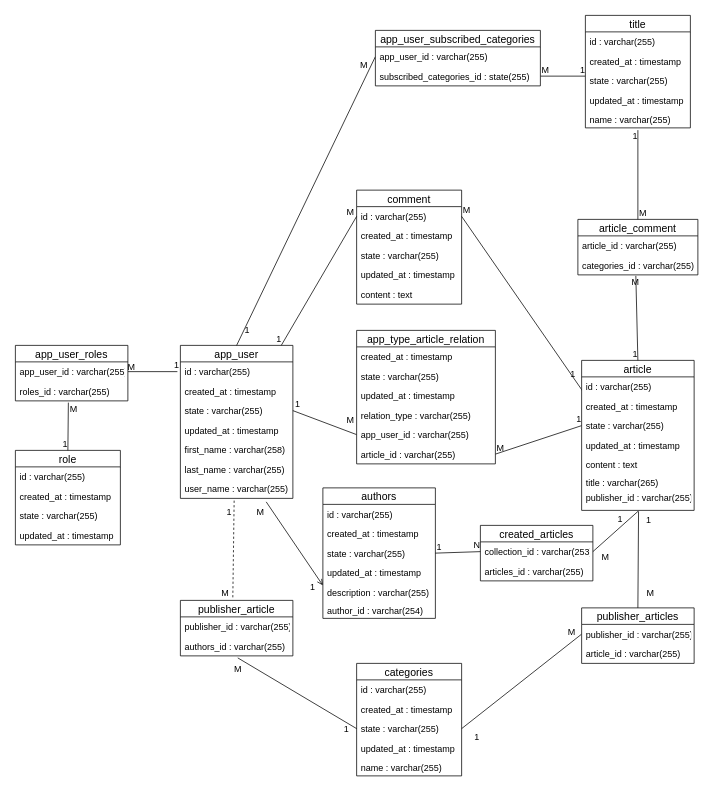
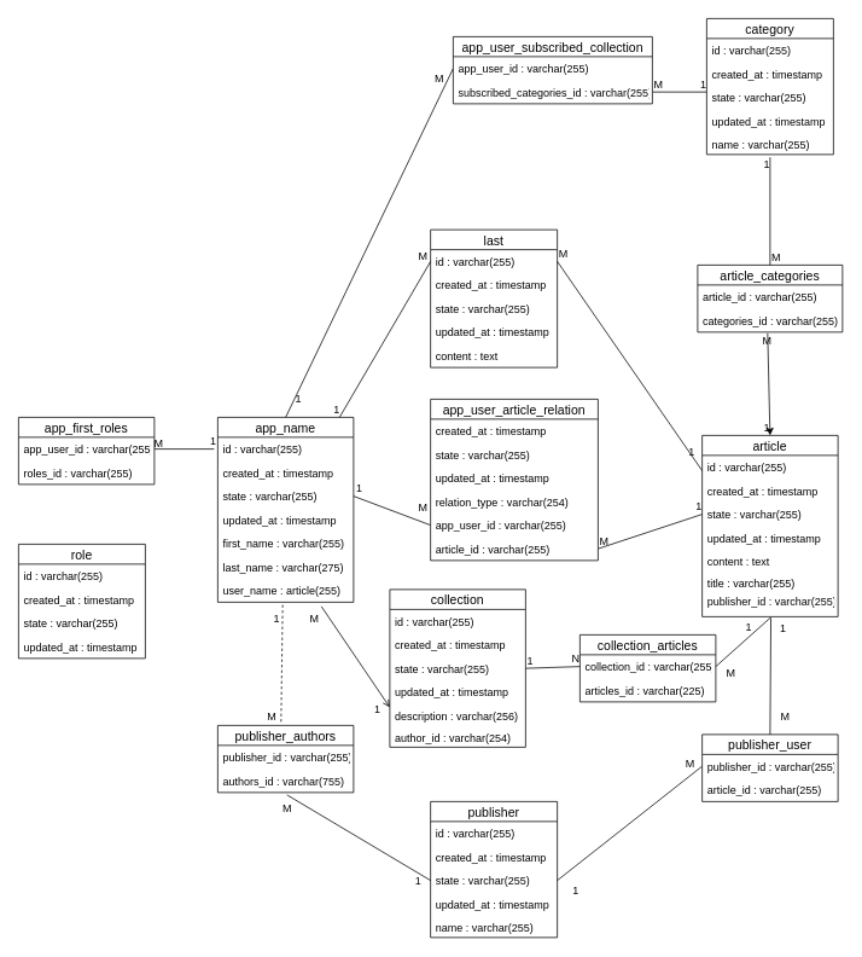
- <mxCell id="58" value="title" style="swimlane;fontStyle=0;childLayout=stackLayout;horizontal=1;startSize=22;fillColor=none;horizontalStack=0;resizeParent=1;resizeParentMax=0;resizeLast=0;collapsible=1;marginBottom=0;swimlaneFillColor=#ffffff;align=center;fontSize=14;" parent="1" vertex="1"><mxGeometry x="780" y="20" width="140" height="150" as="geometry"><mxRectangle x="200" y="200" width="70" height="22" as="alternateBounds" /></mxGeometry></mxCell>
+ <mxCell id="58" value="category" style="swimlane;fontStyle=0;childLayout=stackLayout;horizontal=1;startSize=22;fillColor=none;horizontalStack=0;resizeParent=1;resizeParentMax=0;resizeLast=0;collapsible=1;marginBottom=0;swimlaneFillColor=#ffffff;align=center;fontSize=14;" parent="1" vertex="1"><mxGeometry x="780" y="20" width="140" height="150" as="geometry"><mxRectangle x="200" y="200" width="70" height="22" as="alternateBounds" /></mxGeometry></mxCell>
- <mxCell id="70" value="app_user_subscribed_categories" style="swimlane;fontStyle=0;childLayout=stackLayout;horizontal=1;startSize=22;fillColor=none;horizontalStack=0;resizeParent=1;resizeParentMax=0;resizeLast=0;collapsible=1;marginBottom=0;swimlaneFillColor=#ffffff;align=center;fontSize=14;" parent="1" vertex="1"><mxGeometry x="500" y="40" width="220" height="74" as="geometry"><mxRectangle x="200" y="200" width="70" height="22" as="alternateBounds" /></mxGeometry></mxCell>
+ <mxCell id="70" value="app_user_subscribed_collection" style="swimlane;fontStyle=0;childLayout=stackLayout;horizontal=1;startSize=22;fillColor=none;horizontalStack=0;resizeParent=1;resizeParentMax=0;resizeLast=0;collapsible=1;marginBottom=0;swimlaneFillColor=#ffffff;align=center;fontSize=14;" parent="1" vertex="1"><mxGeometry x="500" y="40" width="220" height="74" as="geometry"><mxRectangle x="200" y="200" width="70" height="22" as="alternateBounds" /></mxGeometry></mxCell>
- <mxCell id="72" value="subscribed_categories_id : state(255)" style="text;strokeColor=none;fillColor=none;spacingLeft=4;spacingRight=4;overflow=hidden;rotatable=0;points=[[0,0.5],[1,0.5]];portConstraint=eastwest;fontSize=12;" parent="70" vertex="1"><mxGeometry y="48" width="220" height="26" as="geometry" /></mxCell>
+ <mxCell id="72" value="subscribed_categories_id : varchar(255)" style="text;strokeColor=none;fillColor=none;spacingLeft=4;spacingRight=4;overflow=hidden;rotatable=0;points=[[0,0.5],[1,0.5]];portConstraint=eastwest;fontSize=12;" parent="70" vertex="1"><mxGeometry y="48" width="220" height="26" as="geometry" /></mxCell>
- <mxCell id="2" value="comment" style="swimlane;fontStyle=0;childLayout=stackLayout;horizontal=1;startSize=22;fillColor=none;horizontalStack=0;resizeParent=1;resizeParentMax=0;resizeLast=0;collapsible=1;marginBottom=0;swimlaneFillColor=#ffffff;align=center;fontSize=14;" parent="1" vertex="1"><mxGeometry x="475" y="253" width="140" height="152" as="geometry"><mxRectangle x="200" y="200" width="70" height="22" as="alternateBounds" /></mxGeometry></mxCell>
+ <mxCell id="2" value="last" style="swimlane;fontStyle=0;childLayout=stackLayout;horizontal=1;startSize=22;fillColor=none;horizontalStack=0;resizeParent=1;resizeParentMax=0;resizeLast=0;collapsible=1;marginBottom=0;swimlaneFillColor=#ffffff;align=center;fontSize=14;" parent="1" vertex="1"><mxGeometry x="475" y="253" width="140" height="152" as="geometry"><mxRectangle x="200" y="200" width="70" height="22" as="alternateBounds" /></mxGeometry></mxCell>
- <mxCell id="73" value="article_comment" style="swimlane;fontStyle=0;childLayout=stackLayout;horizontal=1;startSize=22;fillColor=none;horizontalStack=0;resizeParent=1;resizeParentMax=0;resizeLast=0;collapsible=1;marginBottom=0;swimlaneFillColor=#ffffff;align=center;fontSize=14;" parent="1" vertex="1"><mxGeometry x="770" y="292" width="160" height="74" as="geometry"><mxRectangle x="200" y="200" width="70" height="22" as="alternateBounds" /></mxGeometry></mxCell>
+ <mxCell id="73" value="article_categories" style="swimlane;fontStyle=0;childLayout=stackLayout;horizontal=1;startSize=22;fillColor=none;horizontalStack=0;resizeParent=1;resizeParentMax=0;resizeLast=0;collapsible=1;marginBottom=0;swimlaneFillColor=#ffffff;align=center;fontSize=14;" parent="1" vertex="1"><mxGeometry x="770" y="292" width="160" height="74" as="geometry"><mxRectangle x="200" y="200" width="70" height="22" as="alternateBounds" /></mxGeometry></mxCell>
- <mxCell id="95" value="app_type_article_relation" style="swimlane;fontStyle=0;childLayout=stackLayout;horizontal=1;startSize=22;fillColor=none;horizontalStack=0;resizeParent=1;resizeParentMax=0;resizeLast=0;collapsible=1;marginBottom=0;swimlaneFillColor=#ffffff;align=center;fontSize=14;" parent="1" vertex="1"><mxGeometry x="475" y="440" width="185" height="178" as="geometry"><mxRectangle x="200" y="200" width="70" height="22" as="alternateBounds" /></mxGeometry></mxCell>
+ <mxCell id="95" value="app_user_article_relation" style="swimlane;fontStyle=0;childLayout=stackLayout;horizontal=1;startSize=22;fillColor=none;horizontalStack=0;resizeParent=1;resizeParentMax=0;resizeLast=0;collapsible=1;marginBottom=0;swimlaneFillColor=#ffffff;align=center;fontSize=14;" parent="1" vertex="1"><mxGeometry x="475" y="440" width="185" height="178" as="geometry"><mxRectangle x="200" y="200" width="70" height="22" as="alternateBounds" /></mxGeometry></mxCell>
- <mxCell id="84" value="app_user_roles" style="swimlane;fontStyle=0;childLayout=stackLayout;horizontal=1;startSize=22;fillColor=none;horizontalStack=0;resizeParent=1;resizeParentMax=0;resizeLast=0;collapsible=1;marginBottom=0;swimlaneFillColor=#ffffff;align=center;fontSize=14;" parent="1" vertex="1"><mxGeometry x="20" y="460" width="150" height="74" as="geometry"><mxRectangle x="200" y="200" width="70" height="22" as="alternateBounds" /></mxGeometry></mxCell>
+ <mxCell id="84" value="app_first_roles" style="swimlane;fontStyle=0;childLayout=stackLayout;horizontal=1;startSize=22;fillColor=none;horizontalStack=0;resizeParent=1;resizeParentMax=0;resizeLast=0;collapsible=1;marginBottom=0;swimlaneFillColor=#ffffff;align=center;fontSize=14;" parent="1" vertex="1"><mxGeometry x="20" y="460" width="150" height="74" as="geometry"><mxRectangle x="200" y="200" width="70" height="22" as="alternateBounds" /></mxGeometry></mxCell>
- <mxCell id="14" value="app_user" style="swimlane;fontStyle=0;childLayout=stackLayout;horizontal=1;startSize=22;fillColor=none;horizontalStack=0;resizeParent=1;resizeParentMax=0;resizeLast=0;collapsible=1;marginBottom=0;swimlaneFillColor=#ffffff;align=center;fontSize=14;verticalAlign=middle;" parent="1" vertex="1"><mxGeometry y="460" width="150" height="204" as="geometry" x="240"><mxRectangle x="200" y="200" width="70" height="22" as="alternateBounds" /></mxGeometry></mxCell>
+ <mxCell id="14" value="app_name" style="swimlane;fontStyle=0;childLayout=stackLayout;horizontal=1;startSize=22;fillColor=none;horizontalStack=0;resizeParent=1;resizeParentMax=0;resizeLast=0;collapsible=1;marginBottom=0;swimlaneFillColor=#ffffff;align=center;fontSize=14;verticalAlign=middle;" parent="1" vertex="1"><mxGeometry y="460" width="150" height="204" as="geometry" x="240"><mxRectangle x="200" y="200" width="70" height="22" as="alternateBounds" /></mxGeometry></mxCell>
- <mxCell id="64" value="" style="endArrow=none;html=1;rounded=0;exitX=0.483;exitY=1.051;exitDx=0;exitDy=0;exitPerimeter=0;entryX=0.5;entryY=0;entryDx=0;entryDy=0;" parent="1" source="75" target="76" edge="1"><mxGeometry relative="1" as="geometry"><mxPoint x="810" y="430" as="sourcePoint" /><mxPoint x="970" y="430" as="targetPoint" /></mxGeometry></mxCell>
+ <mxCell id="64" value="" style="endArrow=classic;html=1;rounded=0;exitX=0.483;exitY=1.051;exitDx=0;exitDy=0;exitPerimeter=0;entryX=0.5;entryY=0;entryDx=0;entryDy=0;" parent="1" source="75" target="76" edge="1"><mxGeometry relative="1" as="geometry"><mxPoint x="810" y="430" as="sourcePoint" /><mxPoint x="970" y="430" as="targetPoint" /></mxGeometry></mxCell>
- <mxCell id="99" value="relation_type : varchar(255)" style="text;strokeColor=none;fillColor=none;spacingLeft=4;spacingRight=4;overflow=hidden;rotatable=0;points=[[0,0.5],[1,0.5]];portConstraint=eastwest;fontSize=12;" vertex="1" parent="95"><mxGeometry y="100" width="185" height="26" as="geometry" /></mxCell>
+ <mxCell id="99" value="relation_type : varchar(254)" style="text;strokeColor=none;fillColor=none;spacingLeft=4;spacingRight=4;overflow=hidden;rotatable=0;points=[[0,0.5],[1,0.5]];portConstraint=eastwest;fontSize=12;" vertex="1" parent="95"><mxGeometry y="100" width="185" height="26" as="geometry" /></mxCell>
- <mxCell id="49" value="" style="endArrow=none;html=1;rounded=0;exitX=0.471;exitY=1.09;exitDx=0;exitDy=0;exitPerimeter=0;entryX=0.5;entryY=0;entryDx=0;entryDy=0;" parent="1" source="86" target="87" edge="1"><mxGeometry relative="1" as="geometry"><mxPoint x="270" y="850" as="sourcePoint" /><mxPoint x="430" y="850" as="targetPoint" /></mxGeometry></mxCell>
- <mxCell id="50" value="M" style="resizable=0;html=1;align=left;verticalAlign=bottom;" parent="49" connectable="0" vertex="1"><mxGeometry x="-1" relative="1" as="geometry"><mxPoint y="16.66" as="offset" /></mxGeometry></mxCell>
- <mxCell id="51" value="1" style="resizable=0;html=1;align=right;verticalAlign=bottom;" parent="49" connectable="0" vertex="1"><mxGeometry x="1" relative="1" as="geometry" /></mxCell>
- <mxCell id="19" value="first_name : varchar(258)" style="text;strokeColor=none;fillColor=none;spacingLeft=4;spacingRight=4;overflow=hidden;rotatable=0;points=[[0,0.5],[1,0.5]];portConstraint=eastwest;fontSize=12;verticalAlign=top;" parent="14" vertex="1"><mxGeometry y="126" width="150" height="26" as="geometry" /></mxCell>
+ <mxCell id="19" value="first_name : varchar(255)" style="text;strokeColor=none;fillColor=none;spacingLeft=4;spacingRight=4;overflow=hidden;rotatable=0;points=[[0,0.5],[1,0.5]];portConstraint=eastwest;fontSize=12;verticalAlign=top;" parent="14" vertex="1"><mxGeometry y="126" width="150" height="26" as="geometry" /></mxCell>
- <mxCell id="20" value="last_name : varchar(255)" style="text;strokeColor=none;fillColor=none;spacingLeft=4;spacingRight=4;overflow=hidden;rotatable=0;points=[[0,0.5],[1,0.5]];portConstraint=eastwest;fontSize=12;verticalAlign=top;" parent="14" vertex="1"><mxGeometry y="152" width="150" height="26" as="geometry" /></mxCell>
+ <mxCell id="20" value="last_name : varchar(275)" style="text;strokeColor=none;fillColor=none;spacingLeft=4;spacingRight=4;overflow=hidden;rotatable=0;points=[[0,0.5],[1,0.5]];portConstraint=eastwest;fontSize=12;verticalAlign=top;" parent="14" vertex="1"><mxGeometry y="152" width="150" height="26" as="geometry" /></mxCell>
- <mxCell id="82" value="title : varchar(265)" style="text;strokeColor=none;fillColor=none;spacingLeft=4;spacingRight=4;overflow=hidden;rotatable=0;points=[[0,0.5],[1,0.5]];portConstraint=eastwest;fontSize=12;verticalAlign=top;" parent="76" vertex="1"><mxGeometry y="150" width="150" height="20" as="geometry" /></mxCell>
+ <mxCell id="82" value="title : varchar(255)" style="text;strokeColor=none;fillColor=none;spacingLeft=4;spacingRight=4;overflow=hidden;rotatable=0;points=[[0,0.5],[1,0.5]];portConstraint=eastwest;fontSize=12;verticalAlign=top;" parent="76" vertex="1"><mxGeometry y="150" width="150" height="20" as="geometry" /></mxCell>
- <mxCell id="21" value="user_name : varchar(255)" style="text;strokeColor=none;fillColor=none;spacingLeft=4;spacingRight=4;overflow=hidden;rotatable=0;points=[[0,0.5],[1,0.5]];portConstraint=eastwest;fontSize=12;verticalAlign=top;" parent="14" vertex="1"><mxGeometry y="178" width="150" height="26" as="geometry" /></mxCell>
+ <mxCell id="21" value="user_name : article(255)" style="text;strokeColor=none;fillColor=none;spacingLeft=4;spacingRight=4;overflow=hidden;rotatable=0;points=[[0,0.5],[1,0.5]];portConstraint=eastwest;fontSize=12;verticalAlign=top;" parent="14" vertex="1"><mxGeometry y="178" width="150" height="26" as="geometry" /></mxCell>
- <mxCell id="108" value="authors" style="swimlane;fontStyle=0;childLayout=stackLayout;horizontal=1;startSize=22;fillColor=none;horizontalStack=0;resizeParent=1;resizeParentMax=0;resizeLast=0;collapsible=1;marginBottom=0;swimlaneFillColor=#ffffff;align=center;fontSize=14;" vertex="1" parent="1"><mxGeometry x="430" y="650" width="150" height="174" as="geometry"><mxRectangle x="200" y="200" width="70" height="22" as="alternateBounds" /></mxGeometry></mxCell>
+ <mxCell id="108" value="collection" style="swimlane;fontStyle=0;childLayout=stackLayout;horizontal=1;startSize=22;fillColor=none;horizontalStack=0;resizeParent=1;resizeParentMax=0;resizeLast=0;collapsible=1;marginBottom=0;swimlaneFillColor=#ffffff;align=center;fontSize=14;" vertex="1" parent="1"><mxGeometry x="430" y="650" width="150" height="174" as="geometry"><mxRectangle x="200" y="200" width="70" height="22" as="alternateBounds" /></mxGeometry></mxCell>
- <mxCell id="102" value="created_articles" style="swimlane;fontStyle=0;childLayout=stackLayout;horizontal=1;startSize=22;fillColor=none;horizontalStack=0;resizeParent=1;resizeParentMax=0;resizeLast=0;collapsible=1;marginBottom=0;swimlaneFillColor=#ffffff;align=center;fontSize=14;" vertex="1" parent="1"><mxGeometry x="640" y="700" width="150" height="74" as="geometry"><mxRectangle x="200" y="200" width="70" height="22" as="alternateBounds" /></mxGeometry></mxCell>
+ <mxCell id="102" value="collection_articles" style="swimlane;fontStyle=0;childLayout=stackLayout;horizontal=1;startSize=22;fillColor=none;horizontalStack=0;resizeParent=1;resizeParentMax=0;resizeLast=0;collapsible=1;marginBottom=0;swimlaneFillColor=#ffffff;align=center;fontSize=14;" vertex="1" parent="1"><mxGeometry x="640" y="700" width="150" height="74" as="geometry"><mxRectangle x="200" y="200" width="70" height="22" as="alternateBounds" /></mxGeometry></mxCell>
- <mxCell id="103" value="collection_id : varchar(253)" style="text;strokeColor=none;fillColor=none;spacingLeft=4;spacingRight=4;overflow=hidden;rotatable=0;points=[[0,0.5],[1,0.5]];portConstraint=eastwest;fontSize=12;" vertex="1" parent="102"><mxGeometry y="22" width="150" height="26" as="geometry" /></mxCell>
+ <mxCell id="103" value="collection_id : varchar(255)" style="text;strokeColor=none;fillColor=none;spacingLeft=4;spacingRight=4;overflow=hidden;rotatable=0;points=[[0,0.5],[1,0.5]];portConstraint=eastwest;fontSize=12;" vertex="1" parent="102"><mxGeometry y="22" width="150" height="26" as="geometry" /></mxCell>
- <mxCell id="104" value="articles_id : varchar(255)" style="text;strokeColor=none;fillColor=none;spacingLeft=4;spacingRight=4;overflow=hidden;rotatable=0;points=[[0,0.5],[1,0.5]];portConstraint=eastwest;fontSize=12;" vertex="1" parent="102"><mxGeometry y="48" width="150" height="26" as="geometry" /></mxCell>
+ <mxCell id="104" value="articles_id : varchar(225)" style="text;strokeColor=none;fillColor=none;spacingLeft=4;spacingRight=4;overflow=hidden;rotatable=0;points=[[0,0.5],[1,0.5]];portConstraint=eastwest;fontSize=12;" vertex="1" parent="102"><mxGeometry y="48" width="150" height="26" as="geometry" /></mxCell>
- <mxCell id="113" value="description : varchar(255)" style="text;strokeColor=none;fillColor=none;spacingLeft=4;spacingRight=4;overflow=hidden;rotatable=0;points=[[0,0.5],[1,0.5]];portConstraint=eastwest;fontSize=12;verticalAlign=top;" vertex="1" parent="108"><mxGeometry y="126" width="150" height="24" as="geometry" /></mxCell>
+ <mxCell id="113" value="description : varchar(256)" style="text;strokeColor=none;fillColor=none;spacingLeft=4;spacingRight=4;overflow=hidden;rotatable=0;points=[[0,0.5],[1,0.5]];portConstraint=eastwest;fontSize=12;verticalAlign=top;" vertex="1" parent="108"><mxGeometry y="126" width="150" height="24" as="geometry" /></mxCell>
- <mxCell id="105" value="publisher_article" style="swimlane;fontStyle=0;childLayout=stackLayout;horizontal=1;startSize=22;fillColor=none;horizontalStack=0;resizeParent=1;resizeParentMax=0;resizeLast=0;collapsible=1;marginBottom=0;swimlaneFillColor=#ffffff;align=center;fontSize=14;" parent="1" vertex="1"><mxGeometry y="800" width="150" height="74" as="geometry" x="240"><mxRectangle x="200" y="200" width="70" height="22" as="alternateBounds" /></mxGeometry></mxCell>
+ <mxCell id="105" value="publisher_authors" style="swimlane;fontStyle=0;childLayout=stackLayout;horizontal=1;startSize=22;fillColor=none;horizontalStack=0;resizeParent=1;resizeParentMax=0;resizeLast=0;collapsible=1;marginBottom=0;swimlaneFillColor=#ffffff;align=center;fontSize=14;" parent="1" vertex="1"><mxGeometry y="800" width="150" height="74" as="geometry" x="240"><mxRectangle x="200" y="200" width="70" height="22" as="alternateBounds" /></mxGeometry></mxCell>
- <mxCell id="92" value="publisher_articles" style="swimlane;fontStyle=0;childLayout=stackLayout;horizontal=1;startSize=22;fillColor=none;horizontalStack=0;resizeParent=1;resizeParentMax=0;resizeLast=0;collapsible=1;marginBottom=0;swimlaneFillColor=#ffffff;align=center;fontSize=14;" parent="1" vertex="1"><mxGeometry x="775" y="810" width="150" height="74" as="geometry"><mxRectangle x="200" y="200" width="70" height="22" as="alternateBounds" /></mxGeometry></mxCell>
+ <mxCell id="92" value="publisher_user" style="swimlane;fontStyle=0;childLayout=stackLayout;horizontal=1;startSize=22;fillColor=none;horizontalStack=0;resizeParent=1;resizeParentMax=0;resizeLast=0;collapsible=1;marginBottom=0;swimlaneFillColor=#ffffff;align=center;fontSize=14;" parent="1" vertex="1"><mxGeometry x="775" y="810" width="150" height="74" as="geometry"><mxRectangle x="200" y="200" width="70" height="22" as="alternateBounds" /></mxGeometry></mxCell>
- <mxCell id="107" value="authors_id : varchar(255)" style="text;strokeColor=none;fillColor=none;spacingLeft=4;spacingRight=4;overflow=hidden;rotatable=0;points=[[0,0.5],[1,0.5]];portConstraint=eastwest;fontSize=12;" parent="105" vertex="1"><mxGeometry y="48" width="150" height="26" as="geometry" /></mxCell>
+ <mxCell id="107" value="authors_id : varchar(755)" style="text;strokeColor=none;fillColor=none;spacingLeft=4;spacingRight=4;overflow=hidden;rotatable=0;points=[[0,0.5],[1,0.5]];portConstraint=eastwest;fontSize=12;" parent="105" vertex="1"><mxGeometry y="48" width="150" height="26" as="geometry" /></mxCell>
- <mxCell id="8" value="categories" style="swimlane;fontStyle=0;childLayout=stackLayout;horizontal=1;startSize=22;fillColor=none;horizontalStack=0;resizeParent=1;resizeParentMax=0;resizeLast=0;collapsible=1;marginBottom=0;swimlaneFillColor=#ffffff;align=center;fontSize=14;" parent="1" vertex="1"><mxGeometry x="475" y="884" width="140" height="150" as="geometry"><mxRectangle x="200" y="200" width="70" height="22" as="alternateBounds" /></mxGeometry></mxCell>
+ <mxCell id="8" value="publisher" style="swimlane;fontStyle=0;childLayout=stackLayout;horizontal=1;startSize=22;fillColor=none;horizontalStack=0;resizeParent=1;resizeParentMax=0;resizeLast=0;collapsible=1;marginBottom=0;swimlaneFillColor=#ffffff;align=center;fontSize=14;" parent="1" vertex="1"><mxGeometry x="475" y="884" width="140" height="150" as="geometry"><mxRectangle x="200" y="200" width="70" height="22" as="alternateBounds" /></mxGeometry></mxCell>
